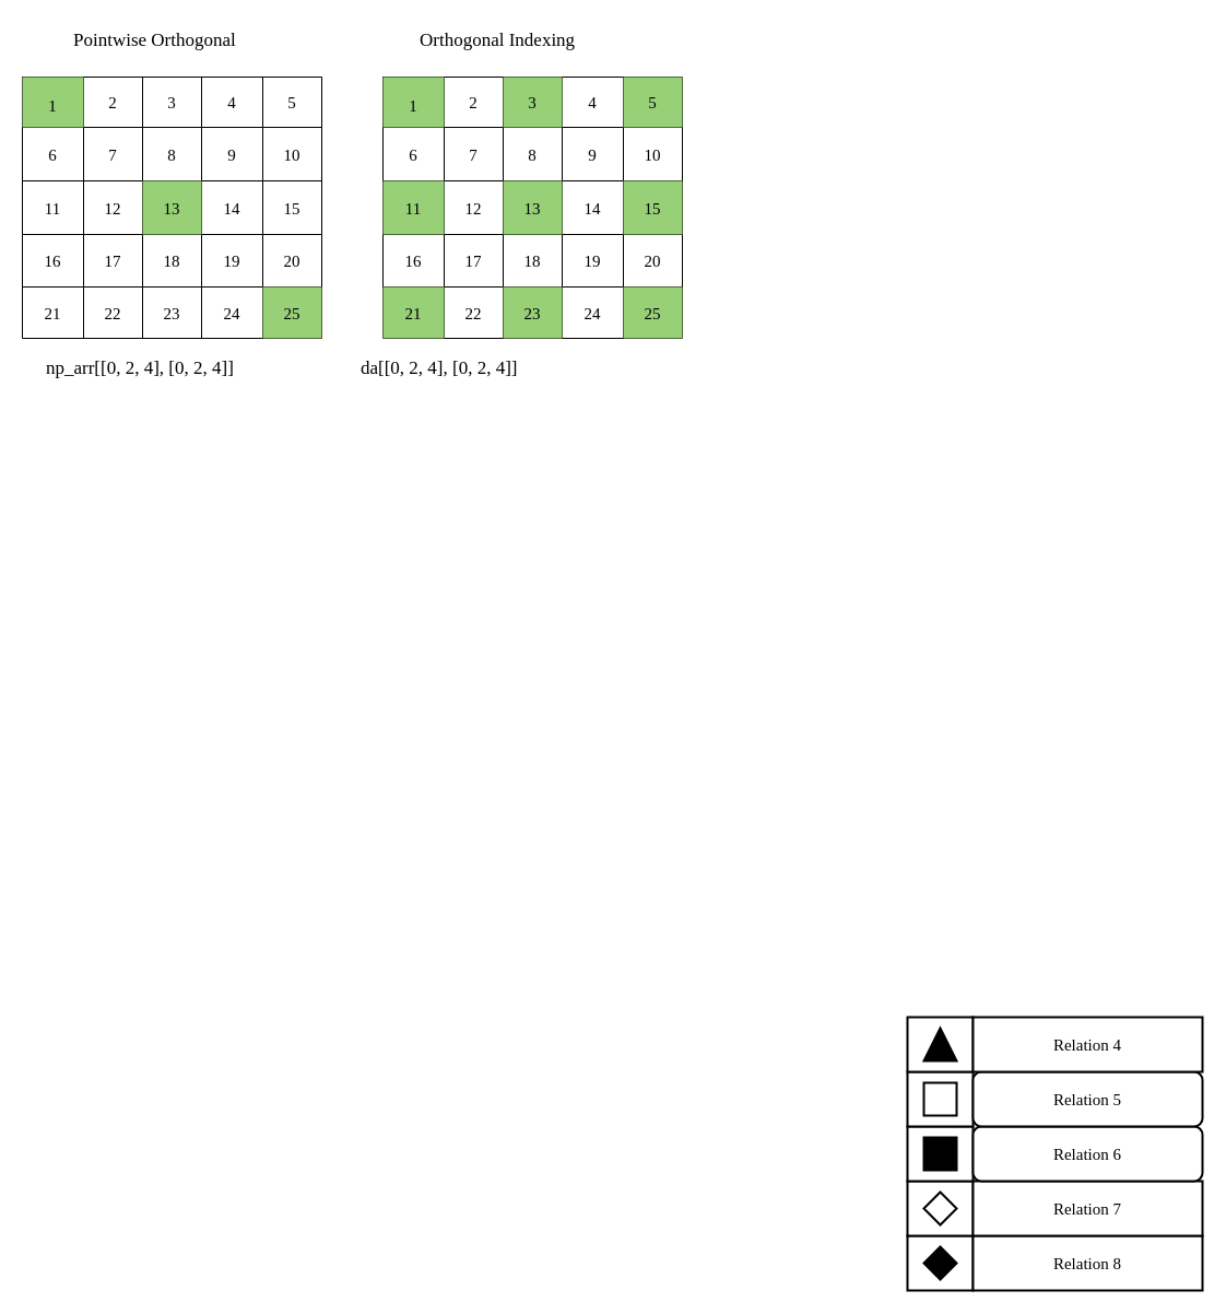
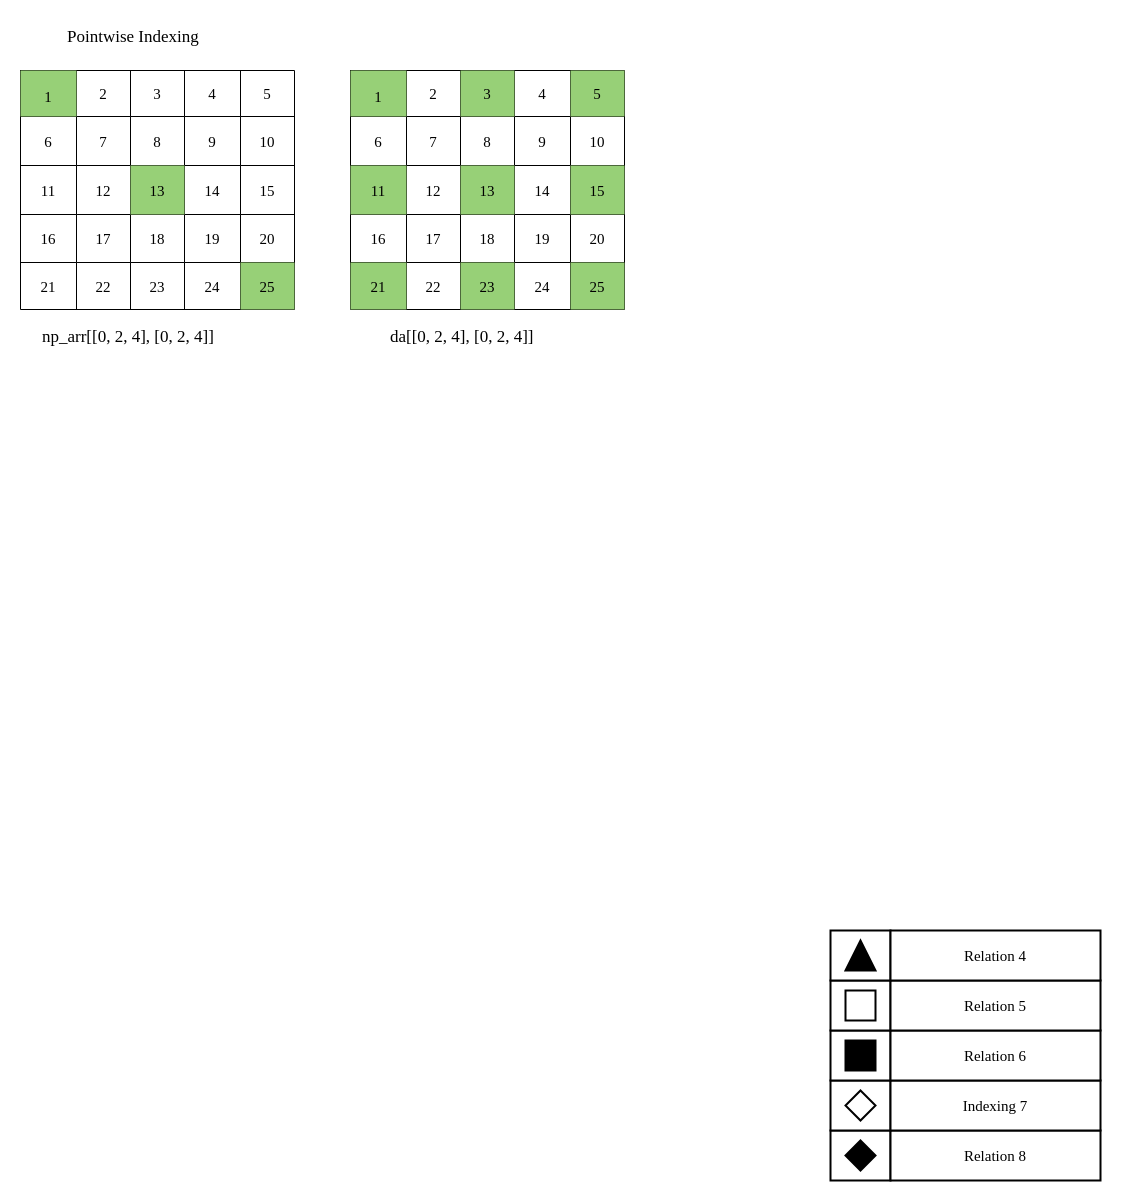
- <mxCell id="82" value="Pointwise Orthogonal " style="text;whiteSpace=wrap;fontFamily=Verdana;fontSize=17;fontStyle=0" vertex="1" parent="1"><mxGeometry x="65" y="20" width="242" height="40" as="geometry" /></mxCell>
+ <mxCell id="82" value="Pointwise Indexing " style="text;whiteSpace=wrap;fontFamily=Verdana;fontSize=17;fontStyle=0" vertex="1" parent="1"><mxGeometry x="65" y="20" width="242" height="40" as="geometry" /></mxCell>
- <mxCell id="81" value="Orthogonal Indexing " style="text;whiteSpace=wrap;fontFamily=Verdana;fontSize=17;fontStyle=0" vertex="1" parent="1"><mxGeometry x="382" y="20" width="242" height="40" as="geometry" /></mxCell>
- <mxCell id="79" value="da[[0, 2, 4], [0, 2, 4]]" style="text;whiteSpace=wrap;fontFamily=Verdana;fontSize=17;fontStyle=0" vertex="1" parent="1"><mxGeometry x="328" y="320" width="198" height="40" as="geometry" /></mxCell>
+ <mxCell id="79" value="da[[0, 2, 4], [0, 2, 4]]" style="text;whiteSpace=wrap;fontFamily=Verdana;fontSize=17;fontStyle=0" vertex="1" parent="1"><mxGeometry x="388" y="320" width="198" height="40" as="geometry" /></mxCell>
- <mxCell id="10" value="Relation 5" style="whiteSpace=wrap;html=1;shadow=0;strokeWidth=2;fontSize=15;fontFamily=Verdana;fontStyle=0;perimeterSpacing=2;rounded=1;" parent="1" vertex="1"><mxGeometry x="890" y="980" width="210" height="50" as="geometry" /></mxCell>
+ <mxCell id="10" value="Relation 5" style="whiteSpace=wrap;html=1;rounded=0;shadow=0;strokeWidth=2;fontSize=15;fontFamily=Verdana;fontStyle=0;perimeterSpacing=2;" parent="1" vertex="1"><mxGeometry x="890" y="980" width="210" height="50" as="geometry" /></mxCell>
- <mxCell id="8" value="Relation 6" style="whiteSpace=wrap;html=1;shadow=0;strokeWidth=2;fontSize=15;fontFamily=Verdana;fontStyle=0;perimeterSpacing=2;rounded=1;" parent="1" vertex="1"><mxGeometry x="890" y="1030" width="210" height="50" as="geometry" /></mxCell>
+ <mxCell id="8" value="Relation 6" style="whiteSpace=wrap;html=1;rounded=0;shadow=0;strokeWidth=2;fontSize=15;fontFamily=Verdana;fontStyle=0;perimeterSpacing=2;" parent="1" vertex="1"><mxGeometry x="890" y="1030" width="210" height="50" as="geometry" /></mxCell>
- <mxCell id="6" value="Relation 7" style="whiteSpace=wrap;html=1;rounded=0;shadow=0;strokeWidth=2;fontSize=15;fontFamily=Verdana;fontStyle=0;perimeterSpacing=2;" parent="1" vertex="1"><mxGeometry x="890" y="1080" width="210" height="50" as="geometry" /></mxCell>
+ <mxCell id="6" value="Indexing 7" style="whiteSpace=wrap;html=1;rounded=0;shadow=0;strokeWidth=2;fontSize=15;fontFamily=Verdana;fontStyle=0;perimeterSpacing=2;" parent="1" vertex="1"><mxGeometry x="890" y="1080" width="210" height="50" as="geometry" /></mxCell>
